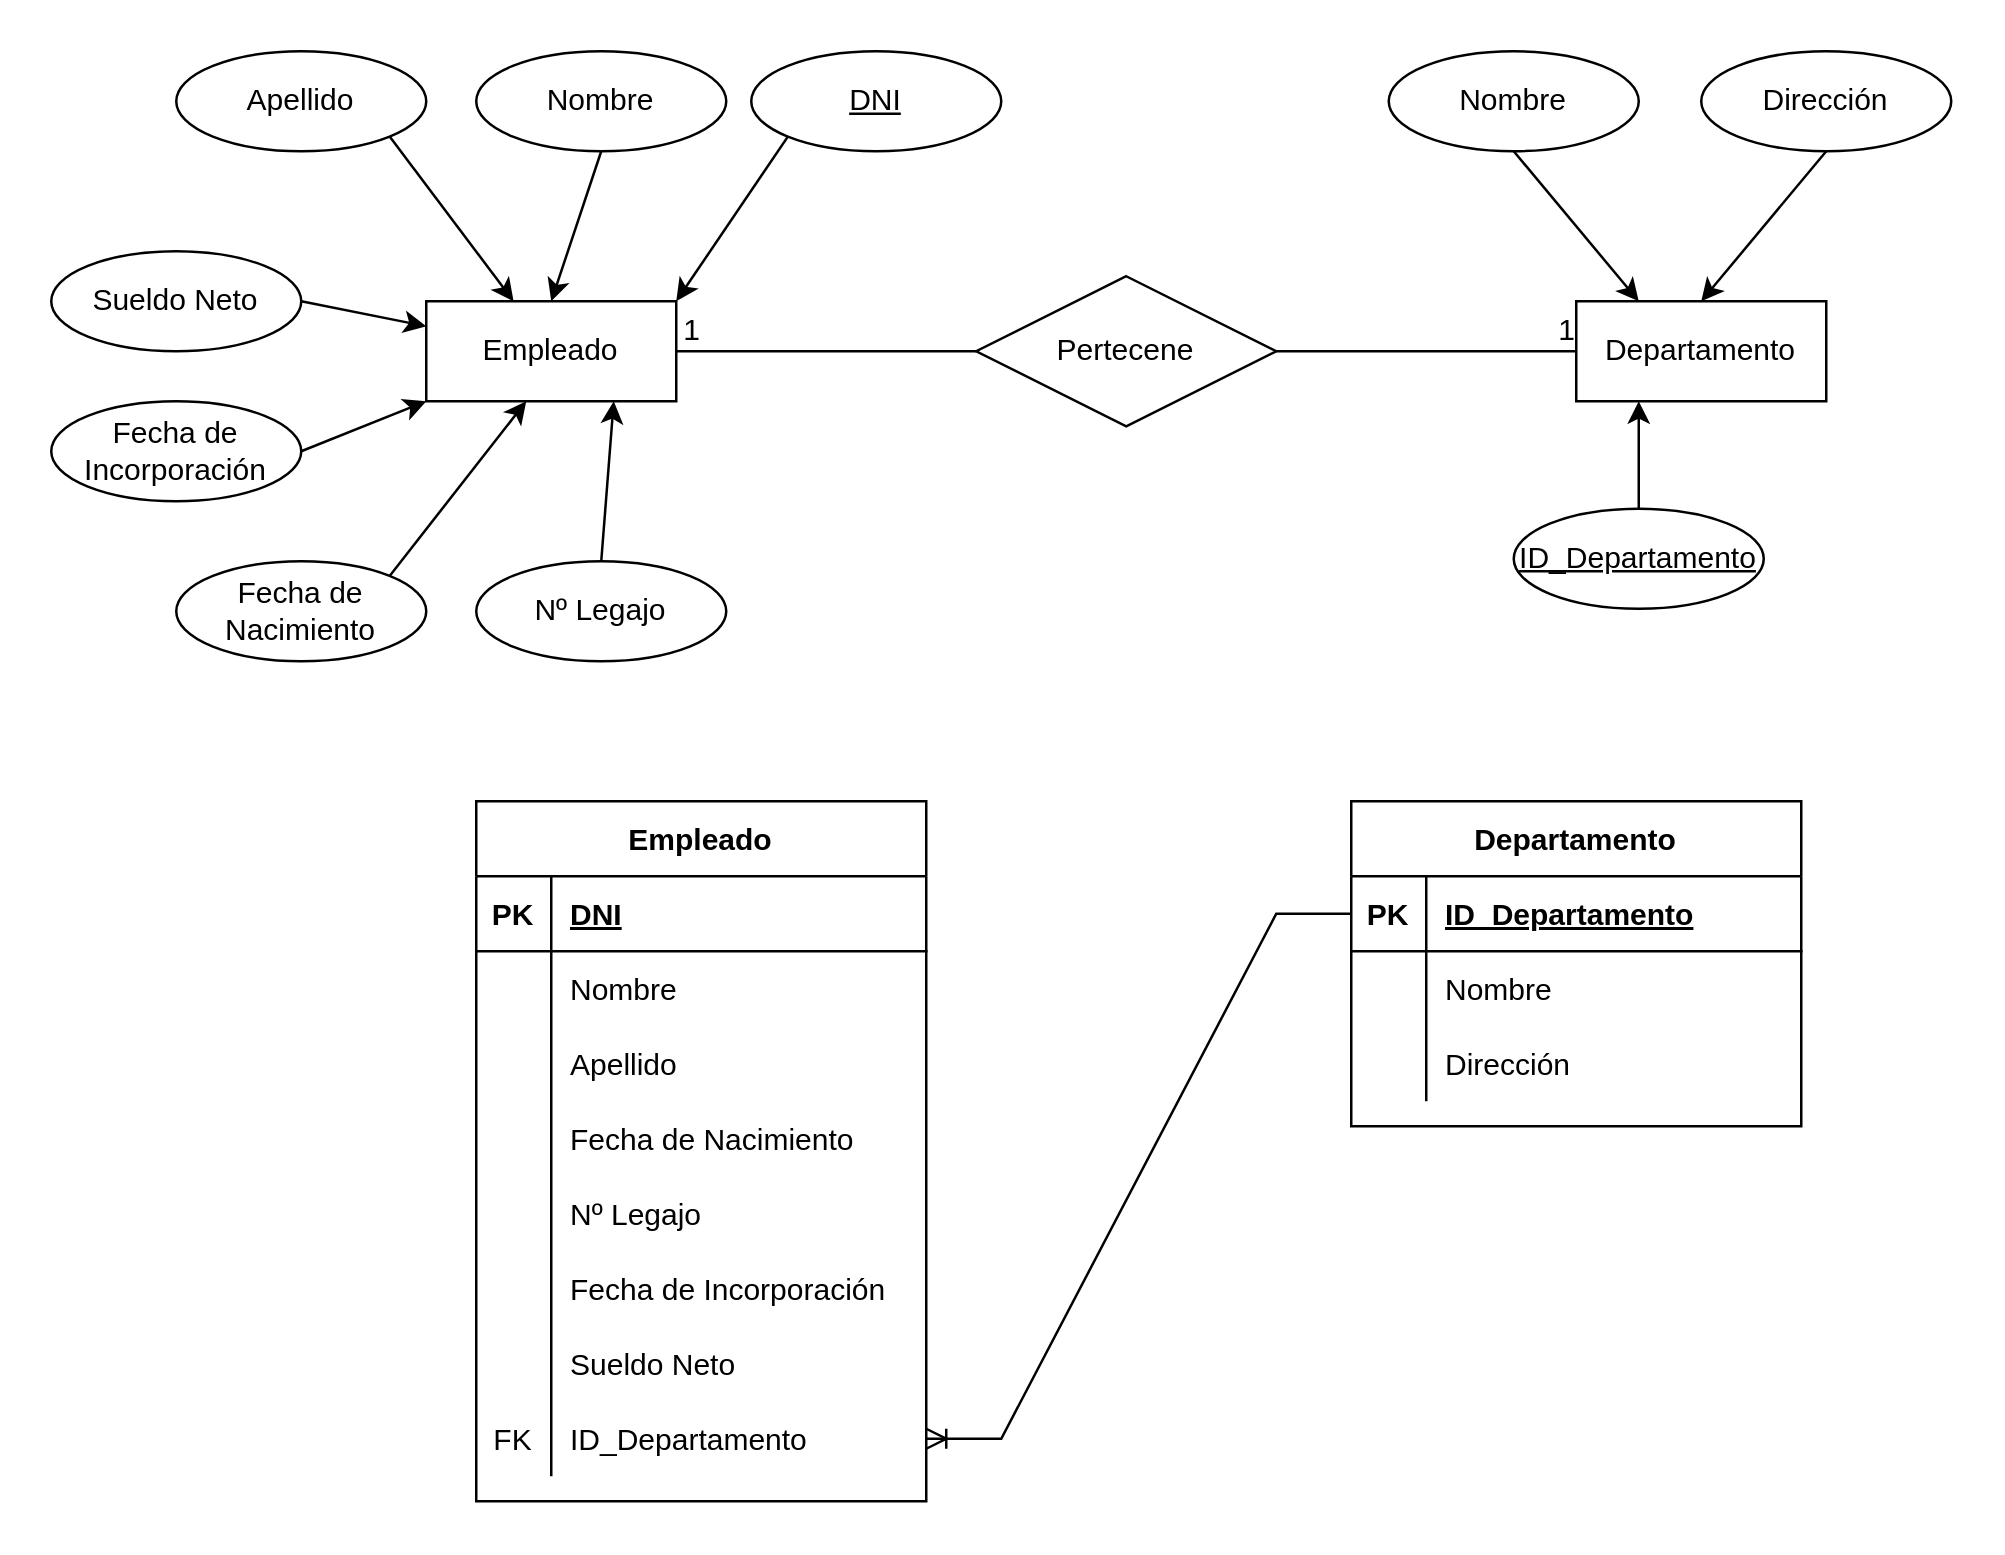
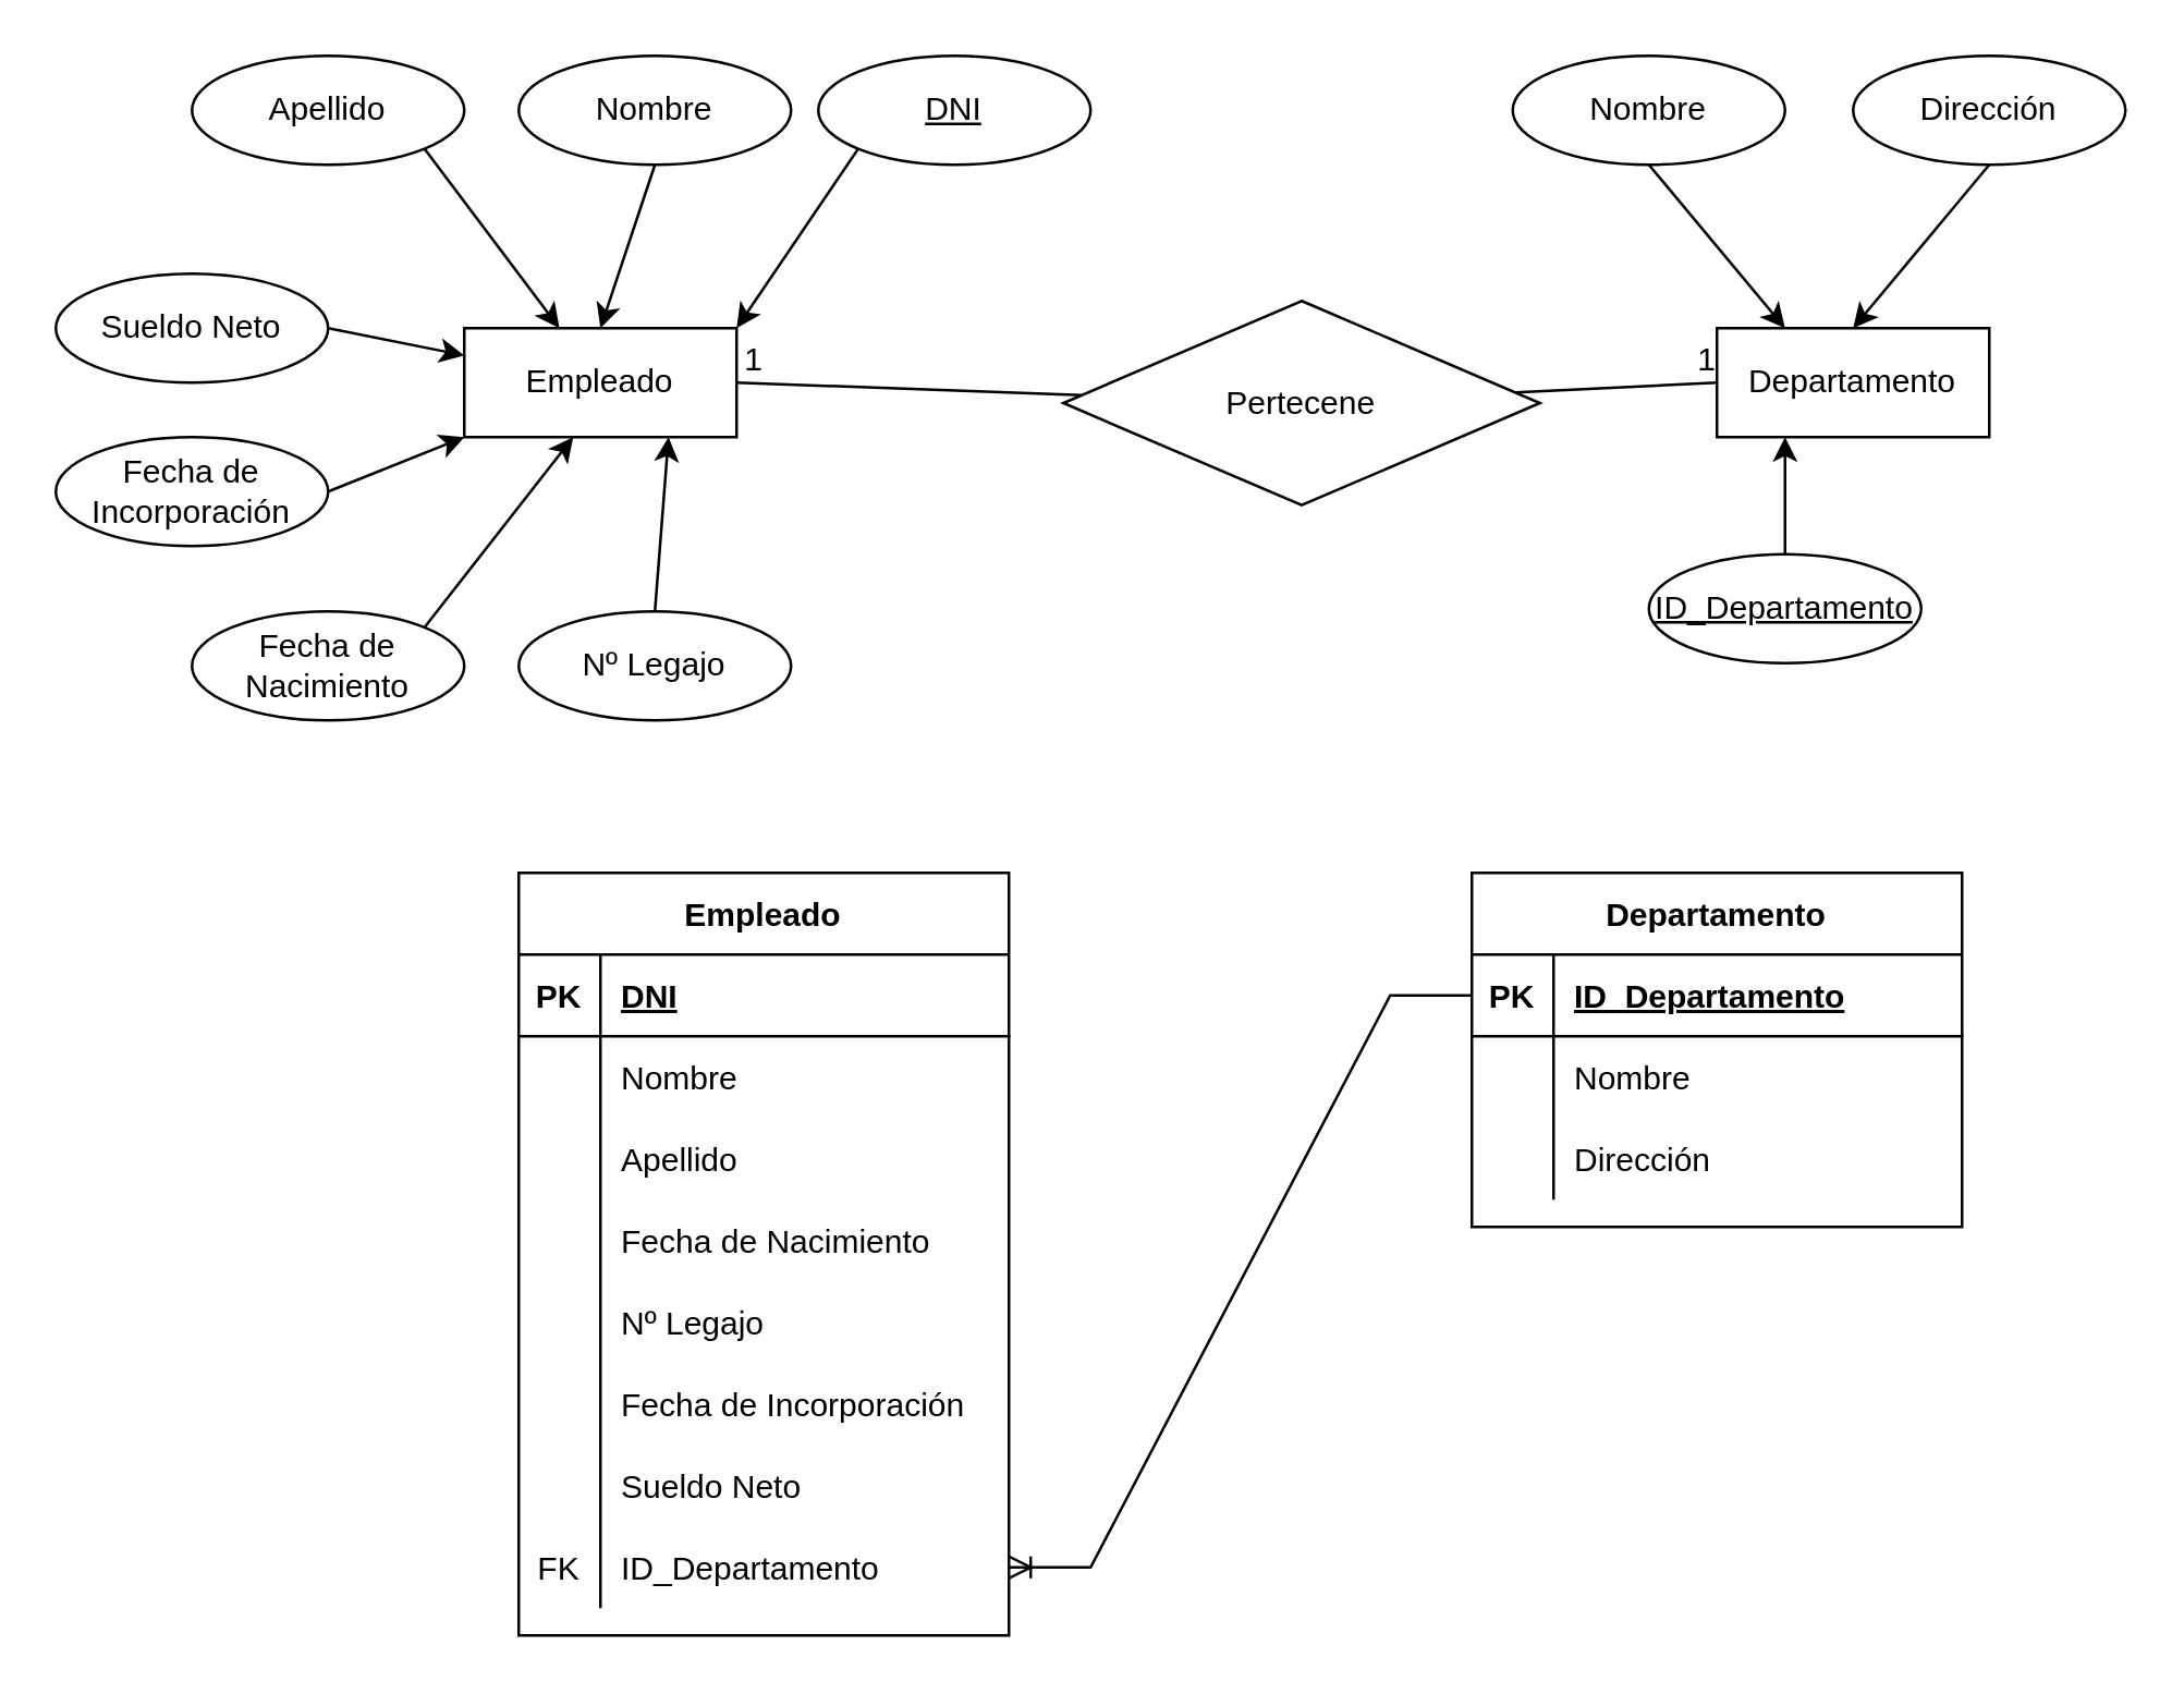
- <mxCell id="17" value="Pertecene" style="shape=rhombus;perimeter=rhombusPerimeter;whiteSpace=wrap;html=1;align=center;" parent="1" vertex="1"><mxGeometry x="390" y="110" width="120" height="60" as="geometry" /></mxCell>
+ <mxCell id="17" value="Pertecene" style="shape=rhombus;perimeter=rhombusPerimeter;whiteSpace=wrap;html=1;align=center;" parent="1" vertex="1"><mxGeometry x="390" y="110" width="175" height="75" as="geometry" /></mxCell>
